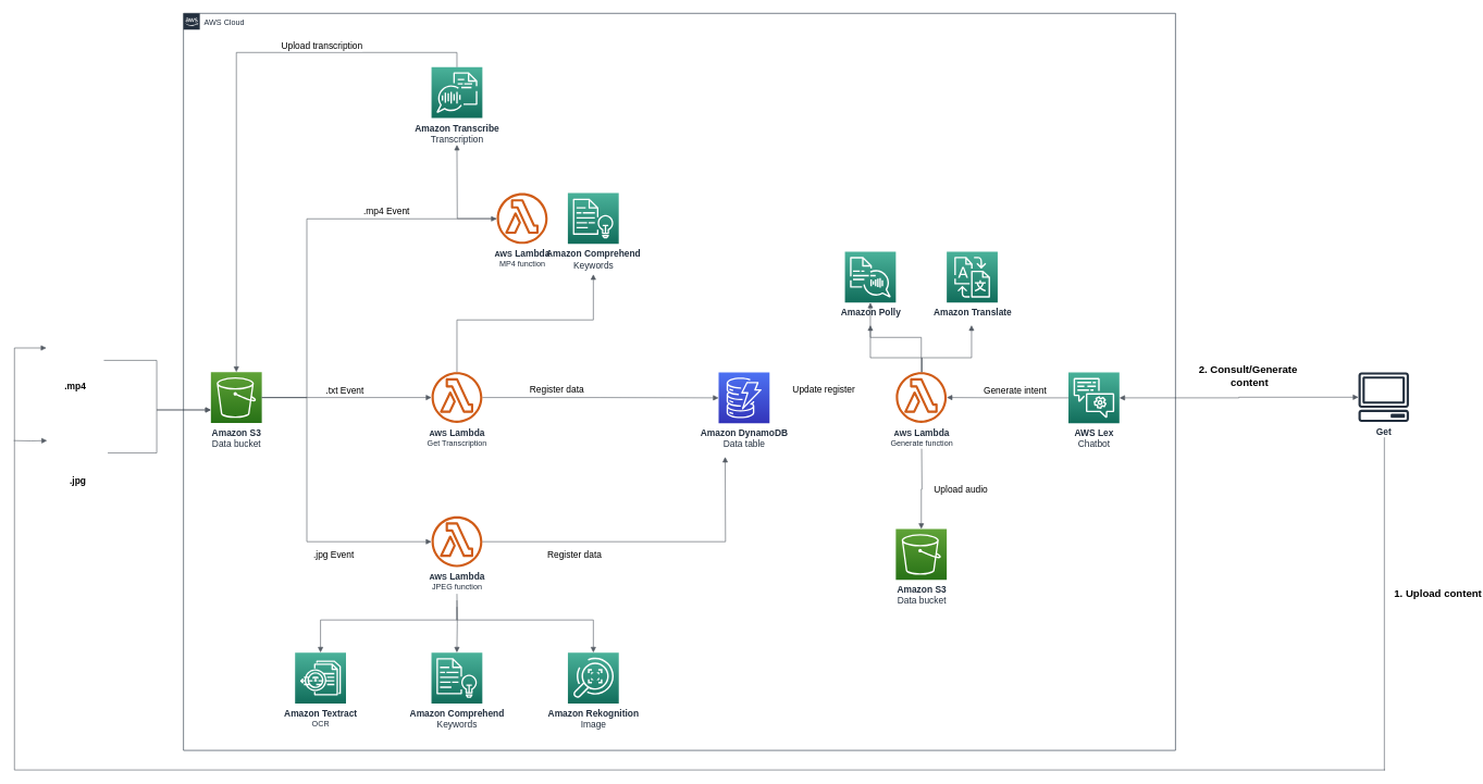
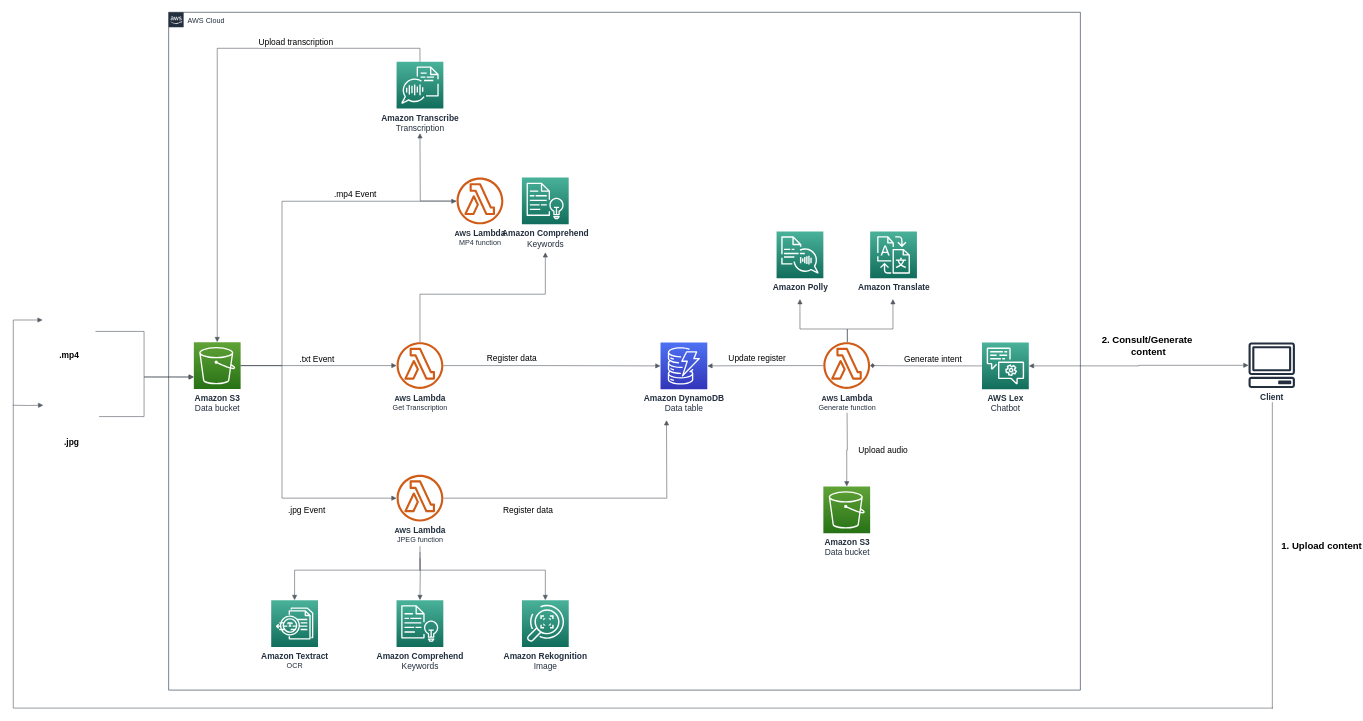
- <mxCell id="27" value="" style="edgeStyle=orthogonalEdgeStyle;html=1;endArrow=block;elbow=vertical;startArrow=none;endFill=1;strokeColor=#545B64;rounded=0;fontSize=14;" parent="1" source="20" target="8" edge="1"><mxGeometry width="100" relative="1" as="geometry"><mxPoint x="1281" y="587.5" as="sourcePoint" /><mxPoint x="1381" y="587.5" as="targetPoint" /></mxGeometry></mxCell>
+ <mxCell id="27" value="" style="edgeStyle=orthogonalEdgeStyle;html=1;endArrow=block;elbow=vertical;startArrow=none;endFill=1;strokeColor=#545B64;rounded=0;fontSize=14;" parent="1" source="20" target="16" edge="1"><mxGeometry width="100" relative="1" as="geometry"><mxPoint x="1281" y="587.5" as="sourcePoint" /><mxPoint x="1381" y="587.5" as="targetPoint" /></mxGeometry></mxCell>
- <mxCell id="21" value="" style="edgeStyle=orthogonalEdgeStyle;html=1;endArrow=block;elbow=vertical;startArrow=none;endFill=1;strokeColor=#545B64;rounded=0;fontSize=14;" parent="1" source="7" target="20" edge="1"><mxGeometry width="100" relative="1" as="geometry"><mxPoint x="1801" y="627.5" as="sourcePoint" /><mxPoint x="1901" y="627.5" as="targetPoint" /></mxGeometry></mxCell>
+ <mxCell id="21" value="" style="edgeStyle=orthogonalEdgeStyle;html=1;endArrow=diamond;elbow=vertical;startArrow=none;endFill=1;strokeColor=#545B64;rounded=0;fontSize=14;" parent="1" source="7" target="20" edge="1"><mxGeometry width="100" relative="1" as="geometry"><mxPoint x="1801" y="627.5" as="sourcePoint" /><mxPoint x="1901" y="627.5" as="targetPoint" /></mxGeometry></mxCell>
- <mxCell id="30" value="&lt;b&gt;&lt;font style=&quot;font-size: 14px&quot;&gt;Get&lt;/font&gt;&lt;/b&gt;" style="outlineConnect=0;fontColor=#232F3E;gradientColor=none;fillColor=#232F3E;strokeColor=none;dashed=0;verticalLabelPosition=bottom;verticalAlign=top;align=center;html=1;fontSize=12;fontStyle=0;aspect=fixed;pointerEvents=1;shape=mxgraph.aws4.client;" parent="1" vertex="1"><mxGeometry x="2080" y="570.5" width="78" height="76" as="geometry" /></mxCell>
+ <mxCell id="30" value="&lt;b&gt;&lt;font style=&quot;font-size: 14px&quot;&gt;Client&lt;/font&gt;&lt;/b&gt;" style="outlineConnect=0;fontColor=#232F3E;gradientColor=none;fillColor=#232F3E;strokeColor=none;dashed=0;verticalLabelPosition=bottom;verticalAlign=top;align=center;html=1;fontSize=12;fontStyle=0;aspect=fixed;pointerEvents=1;shape=mxgraph.aws4.client;" parent="1" vertex="1"><mxGeometry x="2080" y="570.5" width="78" height="76" as="geometry" /></mxCell>
